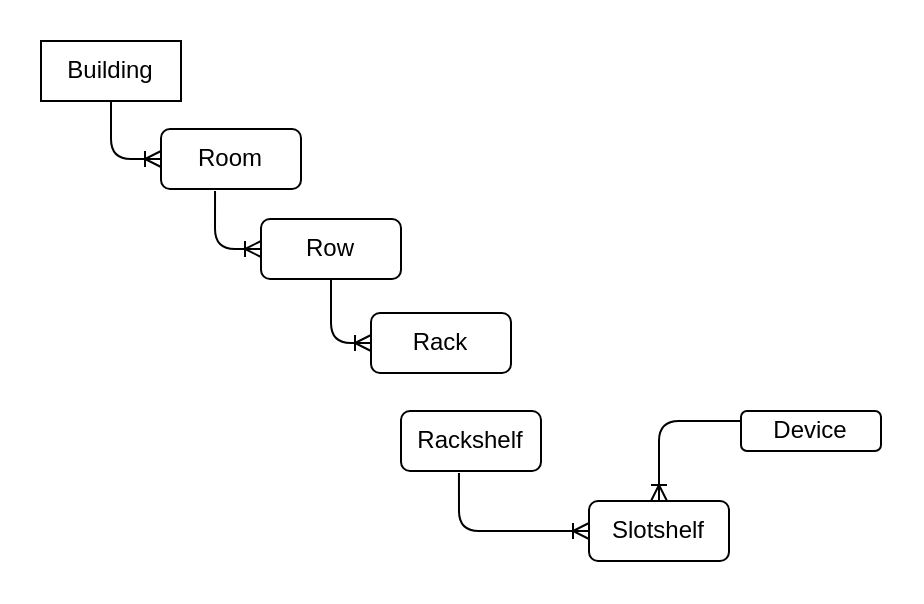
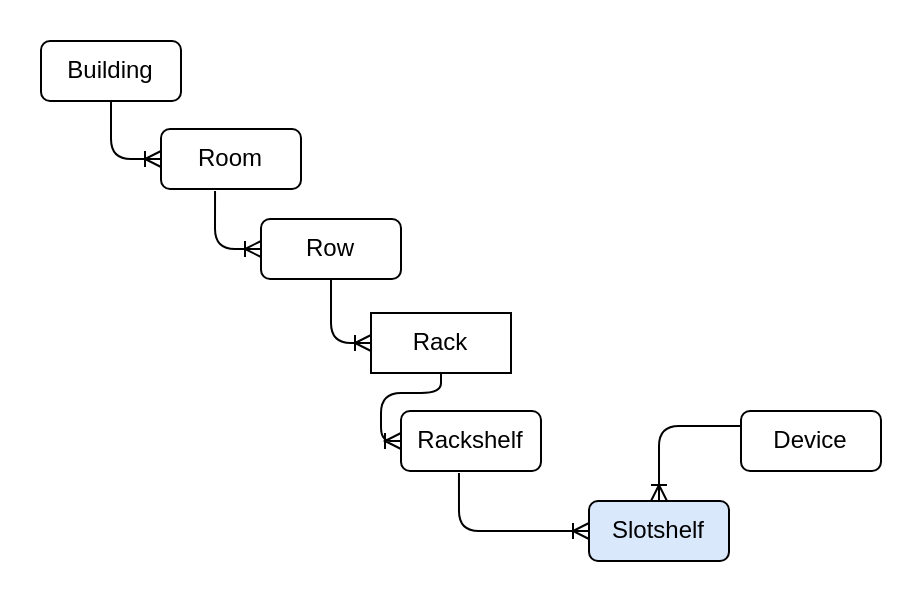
- <mxCell id="2" value="Building" style="whiteSpace=wrap;html=1;rounded=0;" vertex="1" parent="1"><mxGeometry x="20" y="20" width="70" height="30" as="geometry" /></mxCell>
+ <mxCell id="2" value="Building" style="rounded=1;whiteSpace=wrap;html=1;" vertex="1" parent="1"><mxGeometry x="20" y="20" width="70" height="30" as="geometry" /></mxCell>
- <mxCell id="7" value="Rack" style="rounded=1;whiteSpace=wrap;html=1;" vertex="1" parent="1"><mxGeometry x="185" y="156" width="70" height="30" as="geometry" /></mxCell>
+ <mxCell id="7" value="Rack" style="whiteSpace=wrap;html=1;rounded=0;" vertex="1" parent="1"><mxGeometry x="185" y="156" width="70" height="30" as="geometry" /></mxCell>
+ <mxCell id="10" value="" style="edgeStyle=orthogonalEdgeStyle;fontSize=12;html=1;endArrow=ERoneToMany;entryX=0;entryY=0.5;entryDx=0;entryDy=0;exitX=0.5;exitY=1;exitDx=0;exitDy=0;" edge="1" parent="1" source="7" target="9"><mxGeometry width="100" height="100" relative="1" as="geometry"><mxPoint x="175" y="149" as="sourcePoint" /><mxPoint x="195" y="181" as="targetPoint" /></mxGeometry></mxCell>
- <mxCell id="13" value="Device" style="rounded=1;whiteSpace=wrap;html=1;" vertex="1" parent="1"><mxGeometry x="370" y="205" width="70" height="20" as="geometry" /></mxCell>
+ <mxCell id="13" value="Device" style="rounded=1;whiteSpace=wrap;html=1;" vertex="1" parent="1"><mxGeometry x="370" y="205" width="70" height="30" as="geometry" /></mxCell>
- <mxCell id="11" value="Slotshelf" style="rounded=1;whiteSpace=wrap;html=1;" vertex="1" parent="1"><mxGeometry x="294" y="250" width="70" height="30" as="geometry" /></mxCell>
+ <mxCell id="11" value="Slotshelf" style="rounded=1;whiteSpace=wrap;html=1;fillColor=#dae8fc;" vertex="1" parent="1"><mxGeometry x="294" y="250" width="70" height="30" as="geometry" /></mxCell>
